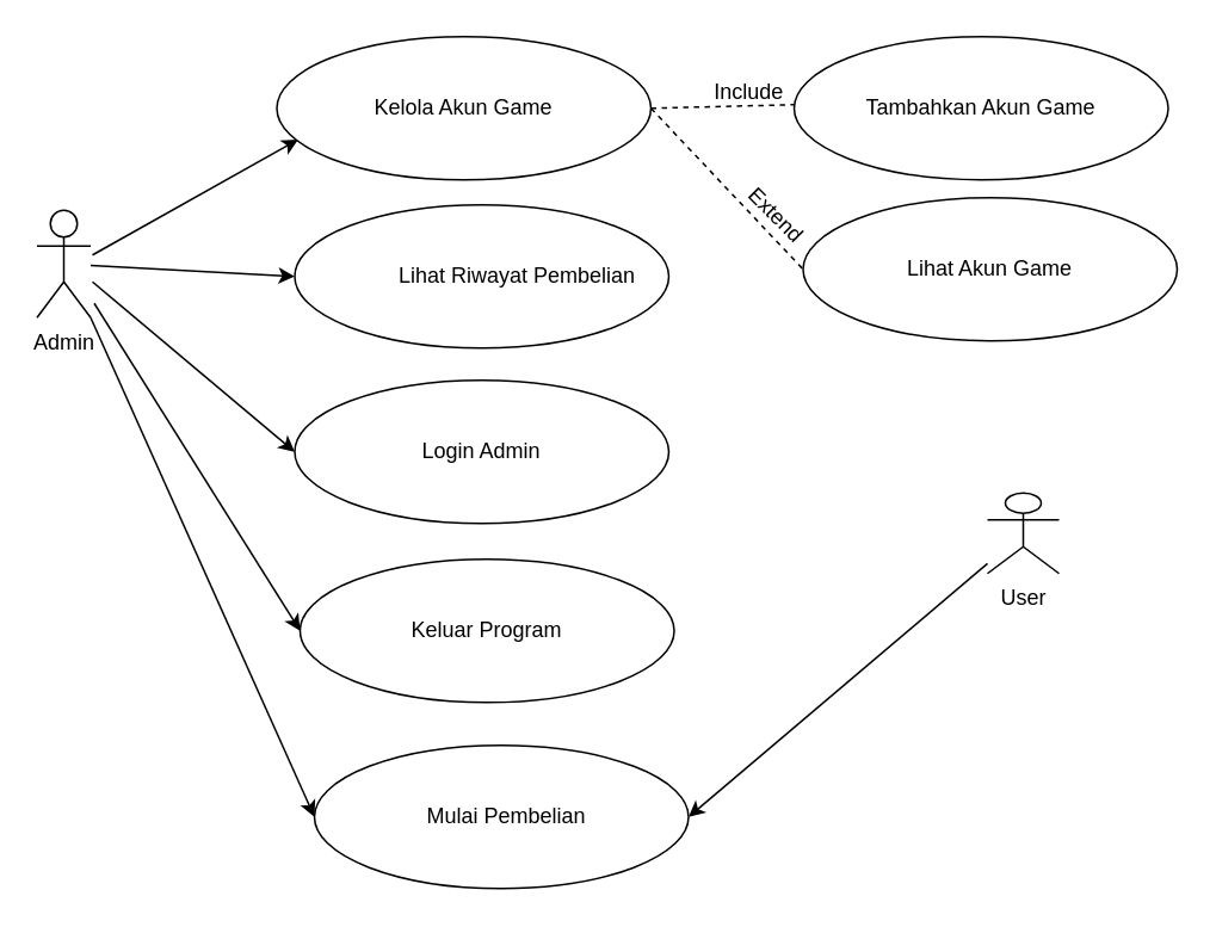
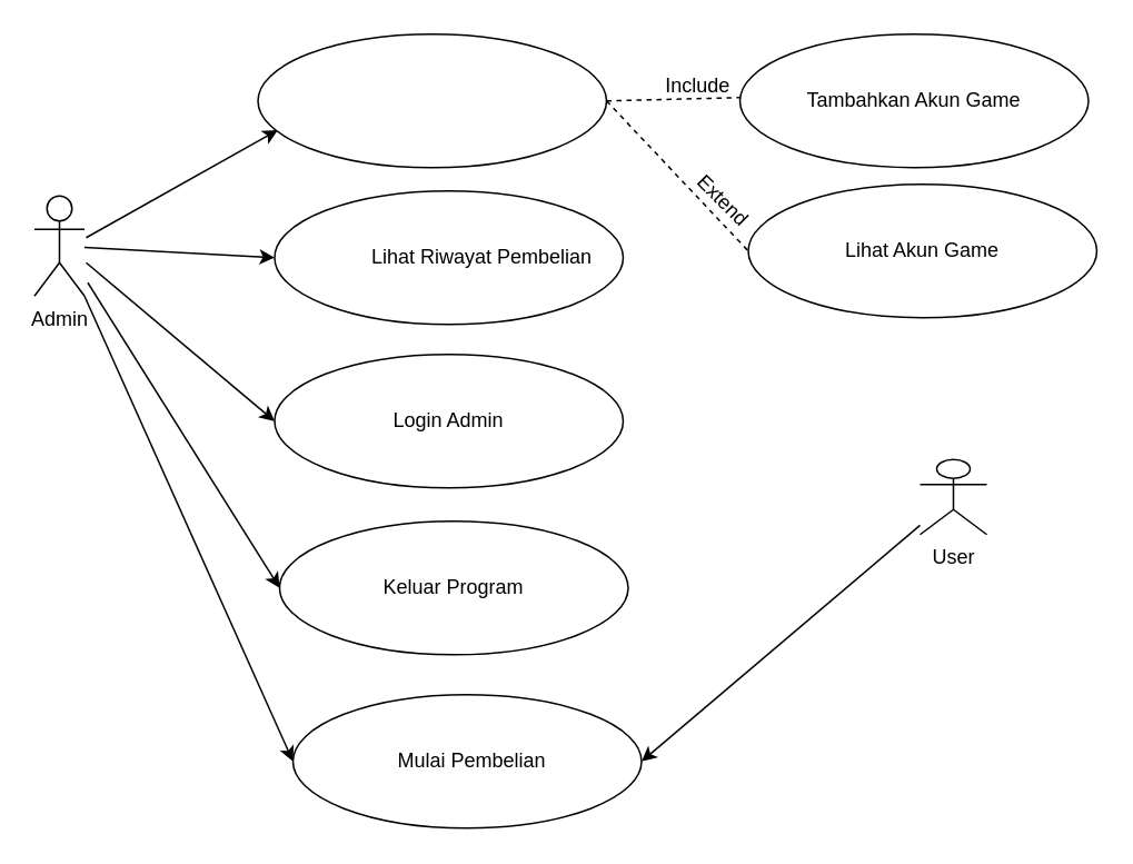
- <mxCell id="5" value="Kelola Akun Game" style="text;html=1;align=center;verticalAlign=middle;whiteSpace=wrap;rounded=0;" vertex="1" parent="1"><mxGeometry x="189" y="45" width="139" height="30" as="geometry" /></mxCell>
